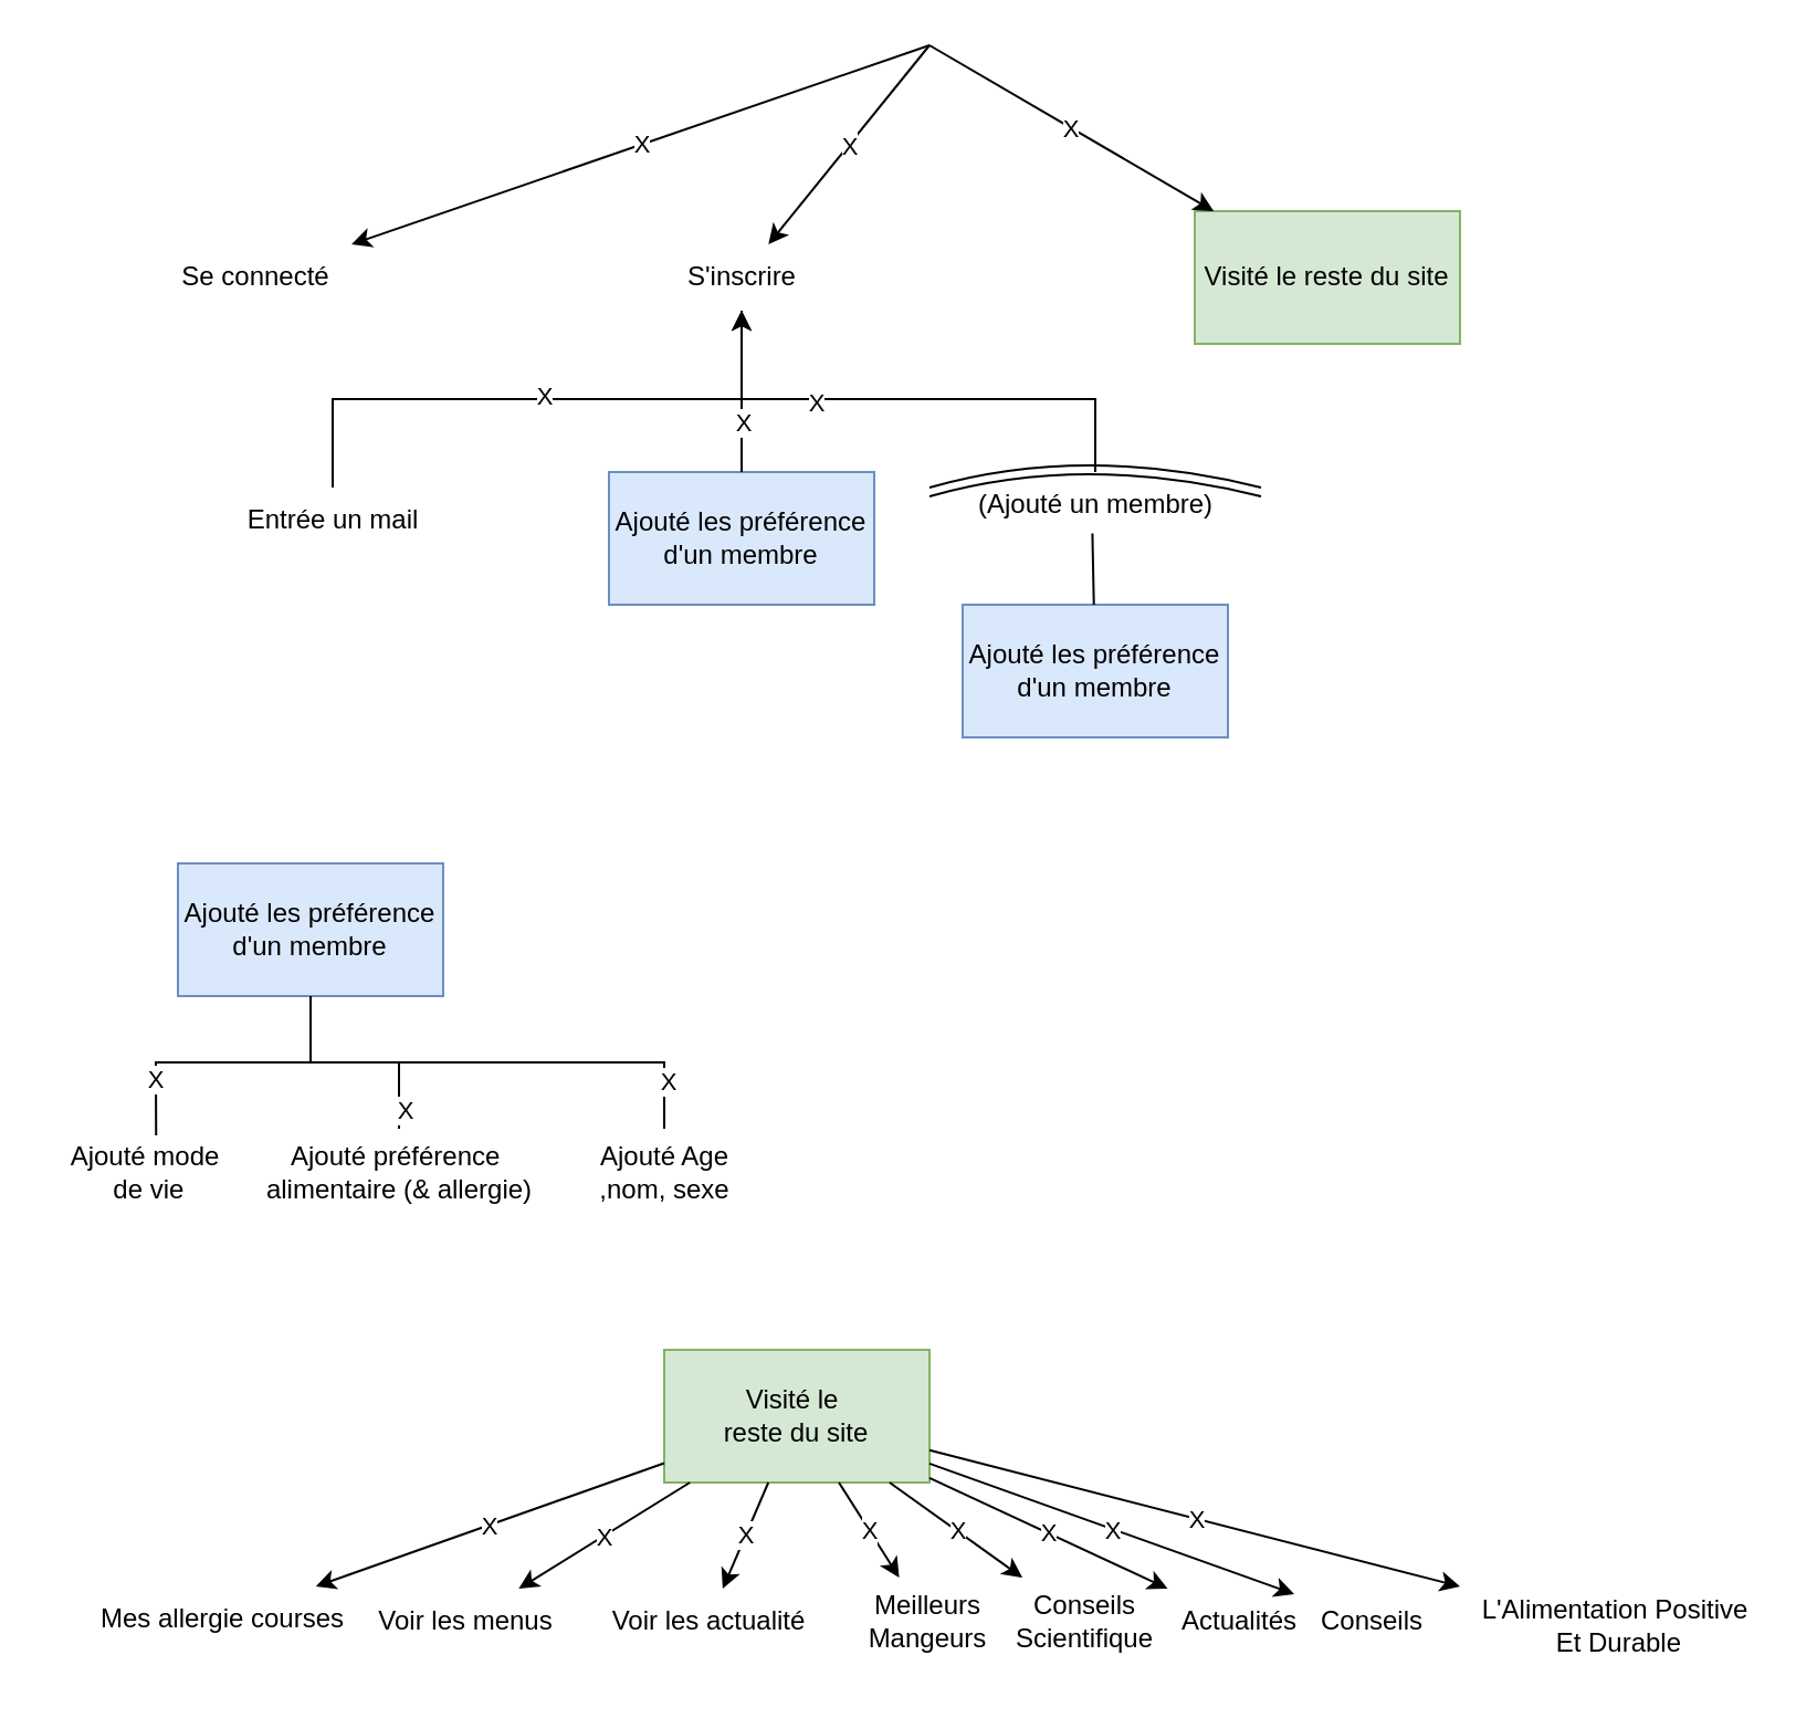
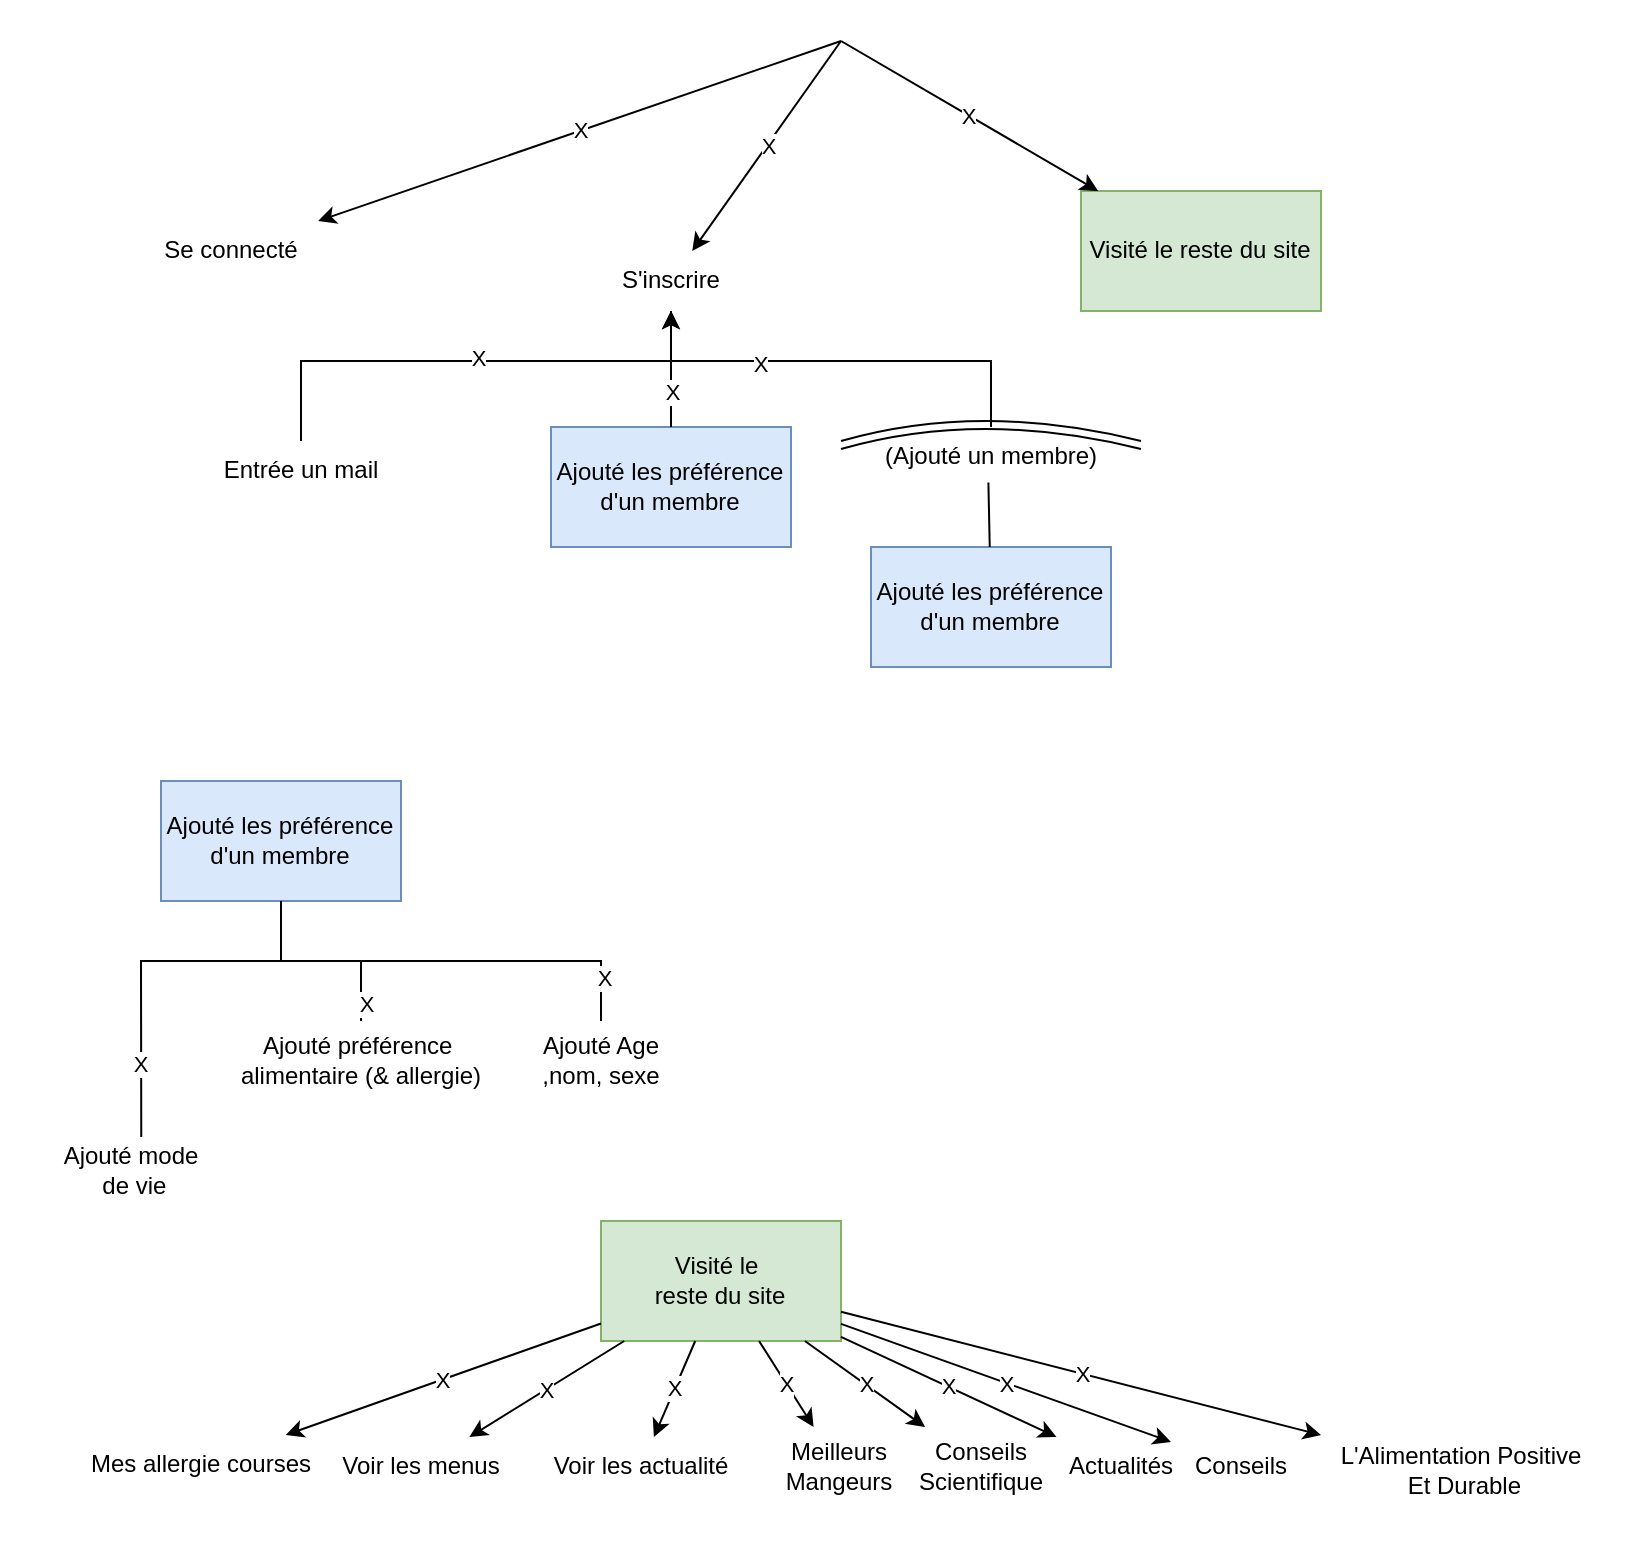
- <mxCell id="10" value="&lt;span style=&quot;text-wrap: wrap;&quot;&gt;S'inscrire&lt;/span&gt;" style="text;html=1;align=center;verticalAlign=middle;resizable=0;points=[];autosize=1;strokeColor=none;fillColor=none;" parent="1" vertex="1"><mxGeometry x="300" y="110" width="70" height="30" as="geometry" /></mxCell>
+ <mxCell id="10" value="&lt;span style=&quot;text-wrap: wrap;&quot;&gt;S'inscrire&lt;/span&gt;" style="text;html=1;align=center;verticalAlign=middle;resizable=0;points=[];autosize=1;strokeColor=none;fillColor=none;" parent="1" vertex="1"><mxGeometry x="300" y="125" width="70" height="30" as="geometry" /></mxCell>
- <mxCell id="27" value="Ajouté mode&lt;div&gt;&amp;nbsp;de vie&lt;/div&gt;" style="text;html=1;align=center;verticalAlign=middle;resizable=0;points=[];autosize=1;strokeColor=none;fillColor=none;" parent="1" vertex="1"><mxGeometry x="20" y="510" width="90" height="40" as="geometry" /></mxCell>
+ <mxCell id="27" value="Ajouté mode&lt;div&gt;&amp;nbsp;de vie&lt;/div&gt;" style="text;html=1;align=center;verticalAlign=middle;resizable=0;points=[];autosize=1;strokeColor=none;fillColor=none;" parent="1" vertex="1"><mxGeometry x="20" y="565" width="90" height="40" as="geometry" /></mxCell>
